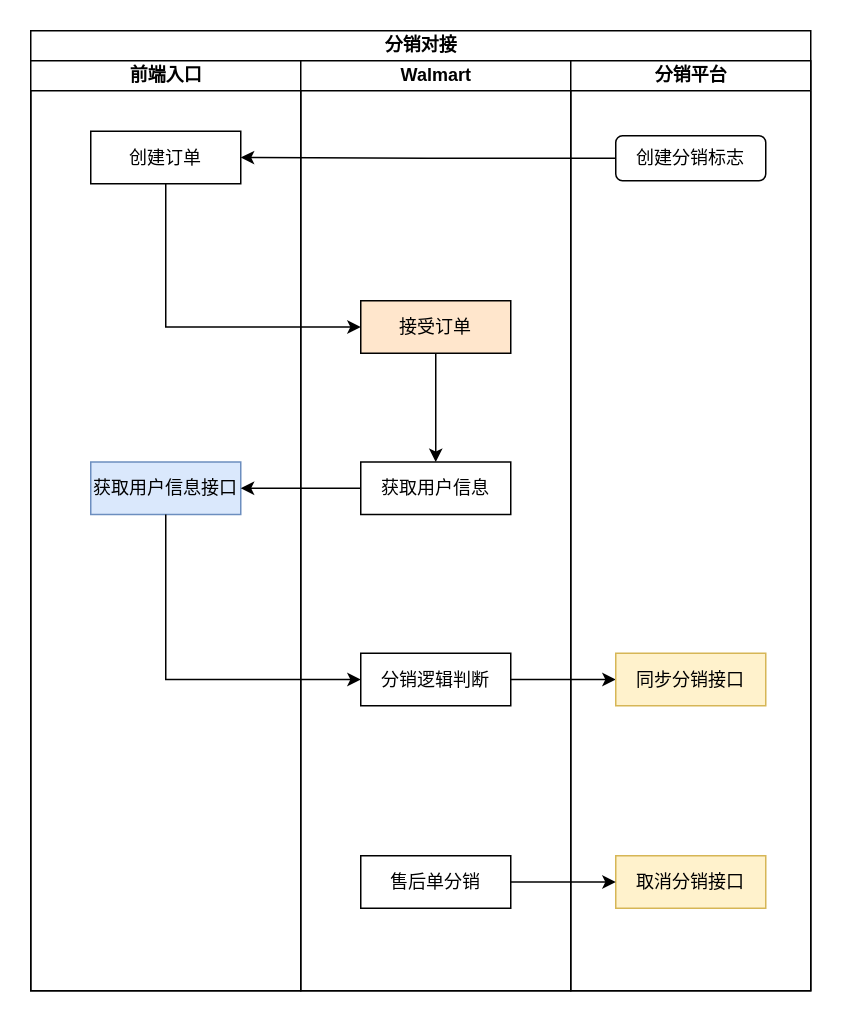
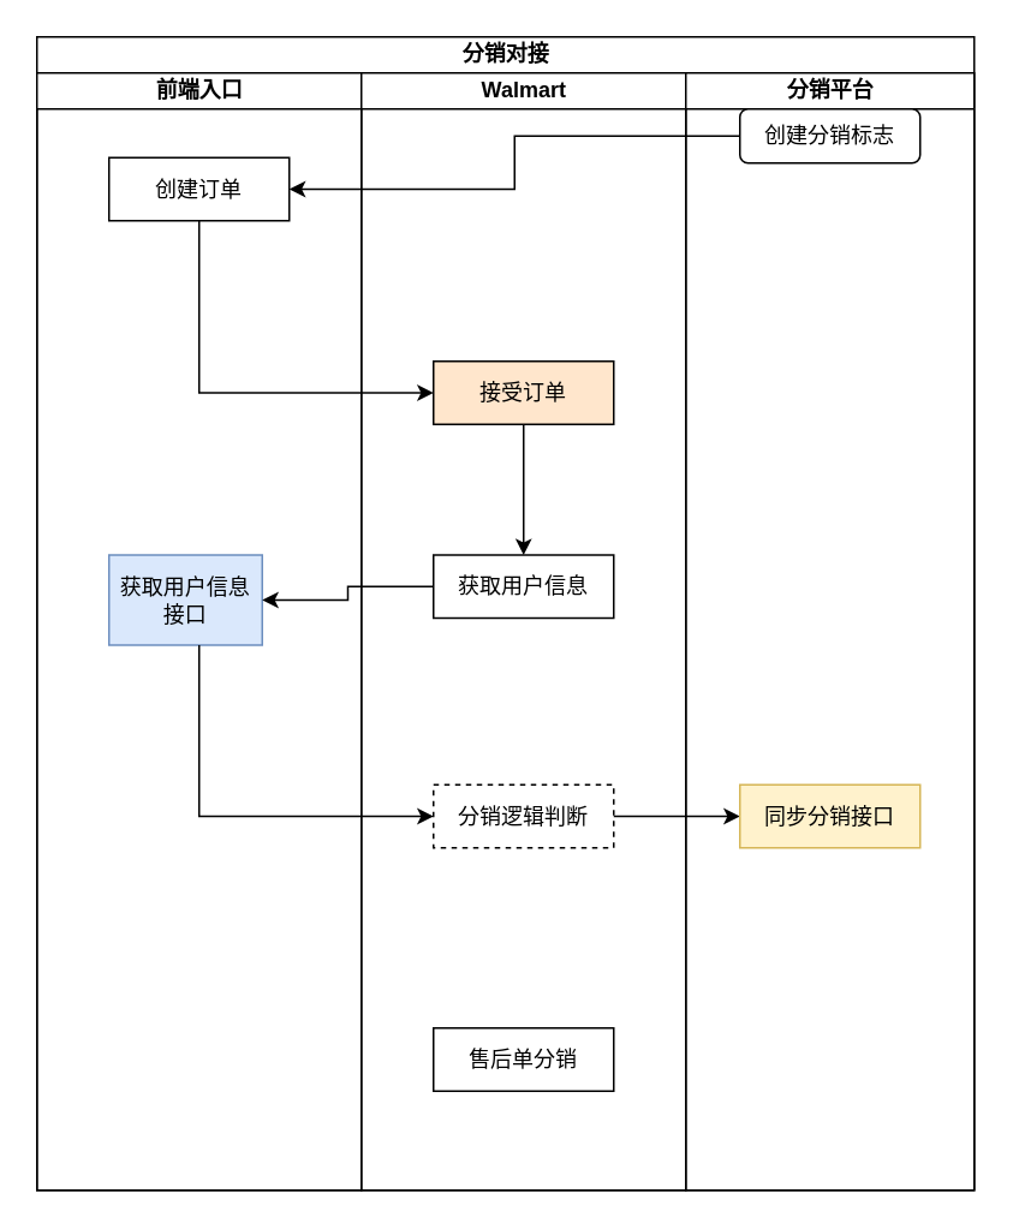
- <mxCell id="14" value="创建分销标志" style="rounded=1;whiteSpace=wrap;html=1;" parent="13" vertex="1"><mxGeometry x="30" y="50" width="100" height="30" as="geometry" /></mxCell>
+ <mxCell id="14" value="创建分销标志" style="rounded=1;whiteSpace=wrap;html=1;" parent="13" vertex="1"><mxGeometry x="30" y="20" width="100" height="30" as="geometry" /></mxCell>
- <mxCell id="5" value="获取用户信息接口" style="rounded=0;whiteSpace=wrap;html=1;fillColor=#dae8fc;strokeColor=#6c8ebf;" parent="3" vertex="1"><mxGeometry x="40" y="267.5" width="100" height="35" as="geometry" /></mxCell>
+ <mxCell id="5" value="获取用户信息接口" style="rounded=0;whiteSpace=wrap;html=1;fillColor=#dae8fc;strokeColor=#6c8ebf;" parent="3" vertex="1"><mxGeometry x="40" y="267.5" width="85" height="50" as="geometry" /></mxCell>
- <mxCell id="9" value="分销逻辑判断" style="rounded=0;whiteSpace=wrap;html=1;" parent="6" vertex="1"><mxGeometry x="40" y="395" width="100" height="35" as="geometry" /></mxCell>
+ <mxCell id="9" value="分销逻辑判断" style="rounded=0;whiteSpace=wrap;html=1;dashed=1;" parent="6" vertex="1"><mxGeometry x="40" y="395" width="100" height="35" as="geometry" /></mxCell>
- <mxCell id="21" style="edgeStyle=orthogonalEdgeStyle;rounded=0;orthogonalLoop=1;jettySize=auto;html=1;entryX=0;entryY=0.5;entryDx=0;entryDy=0;" parent="2" source="11" target="16" edge="1"><mxGeometry relative="1" as="geometry" /></mxCell>
- <mxCell id="16" value="取消分销接口" style="rounded=0;whiteSpace=wrap;html=1;fillColor=#fff2cc;strokeColor=#d6b656;" parent="13" vertex="1"><mxGeometry x="30" y="530" width="100" height="35" as="geometry" /></mxCell>
